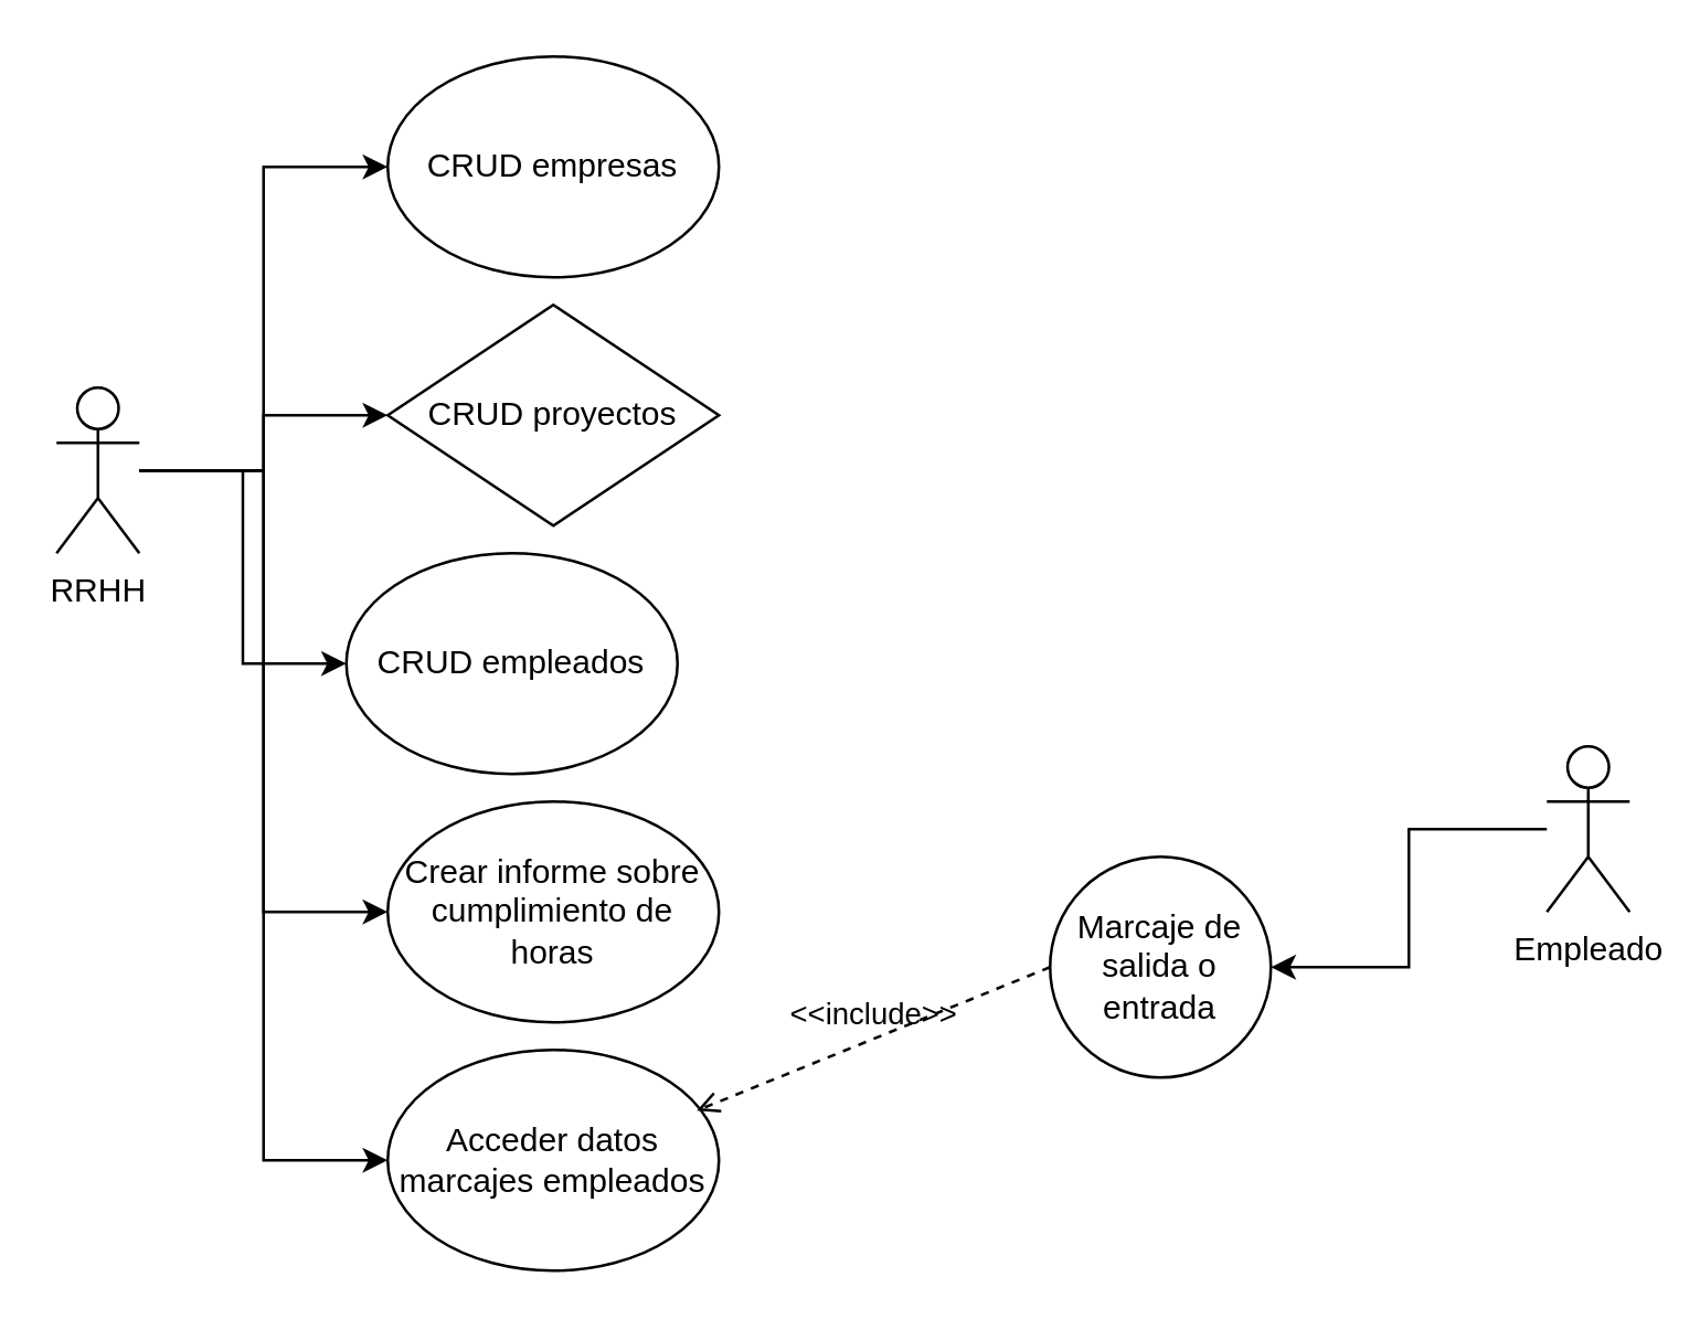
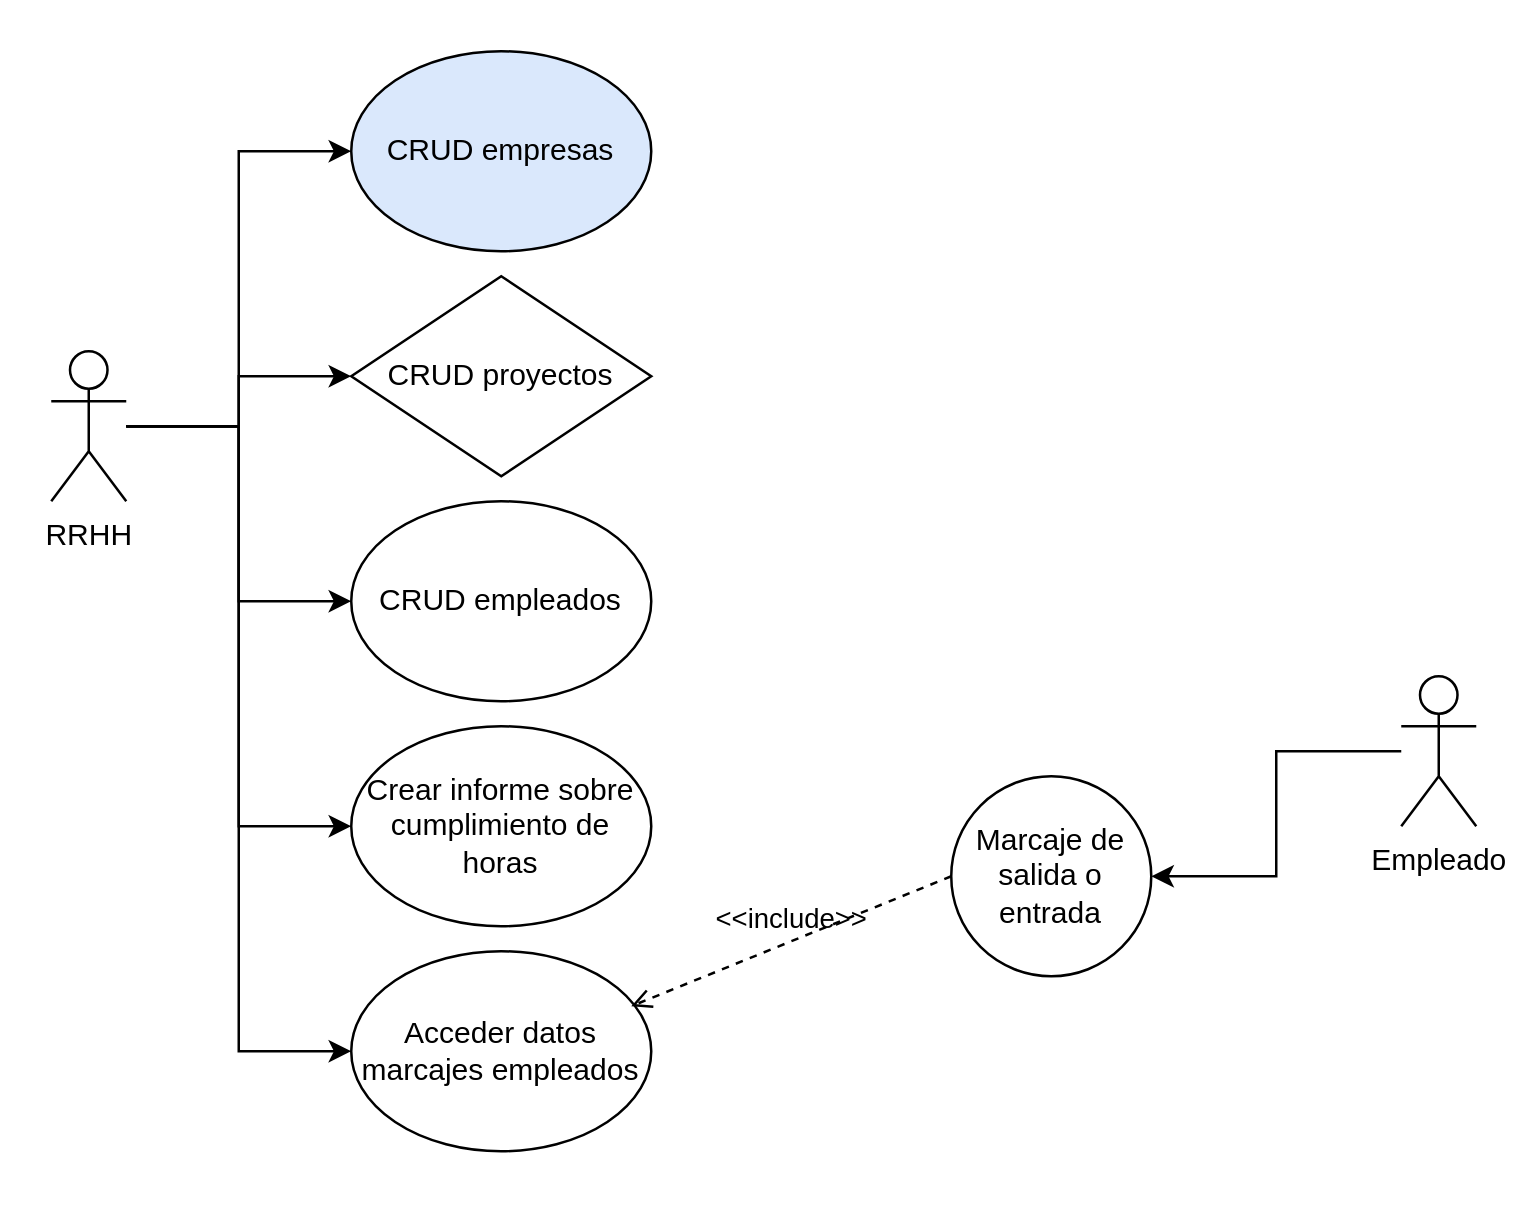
- <mxCell id="8" value="CRUD empresas" style="ellipse;whiteSpace=wrap;html=1;" vertex="1" parent="1"><mxGeometry x="140" y="20" width="120" height="80" as="geometry" /></mxCell>
+ <mxCell id="8" value="CRUD empresas" style="ellipse;whiteSpace=wrap;html=1;fillColor=#dae8fc;" vertex="1" parent="1"><mxGeometry x="140" y="20" width="120" height="80" as="geometry" /></mxCell>
- <mxCell id="9" value="CRUD empleados" style="ellipse;whiteSpace=wrap;html=1;" vertex="1" parent="1"><mxGeometry x="125" y="200" width="120" height="80" as="geometry" /></mxCell>
+ <mxCell id="9" value="CRUD empleados" style="ellipse;whiteSpace=wrap;html=1;" vertex="1" parent="1"><mxGeometry x="140" y="200" width="120" height="80" as="geometry" /></mxCell>
